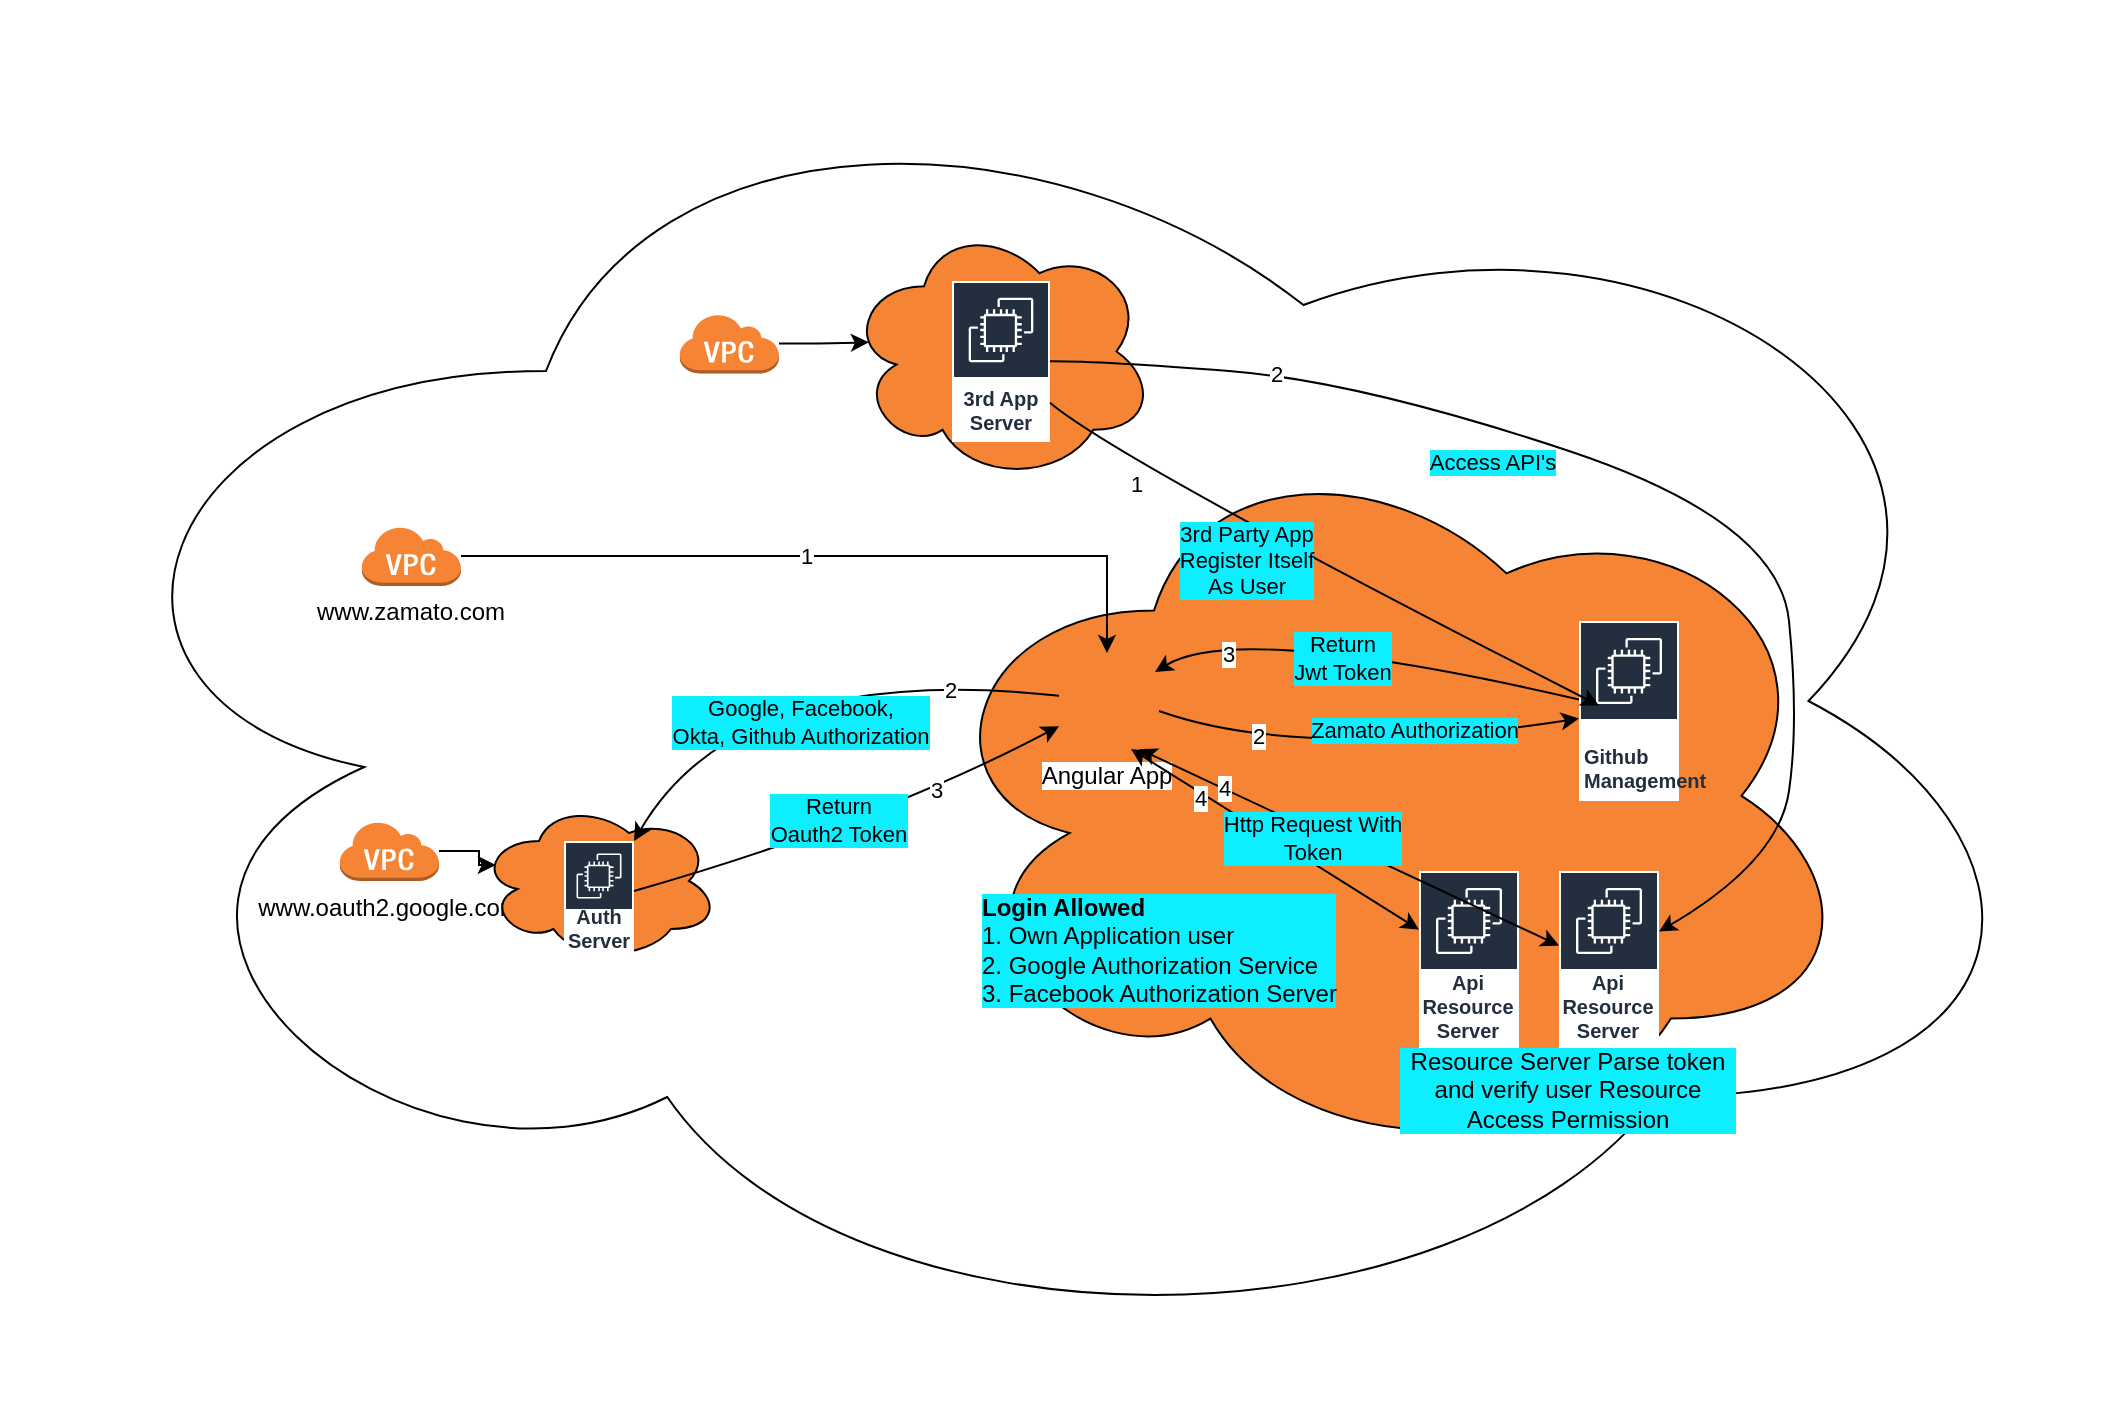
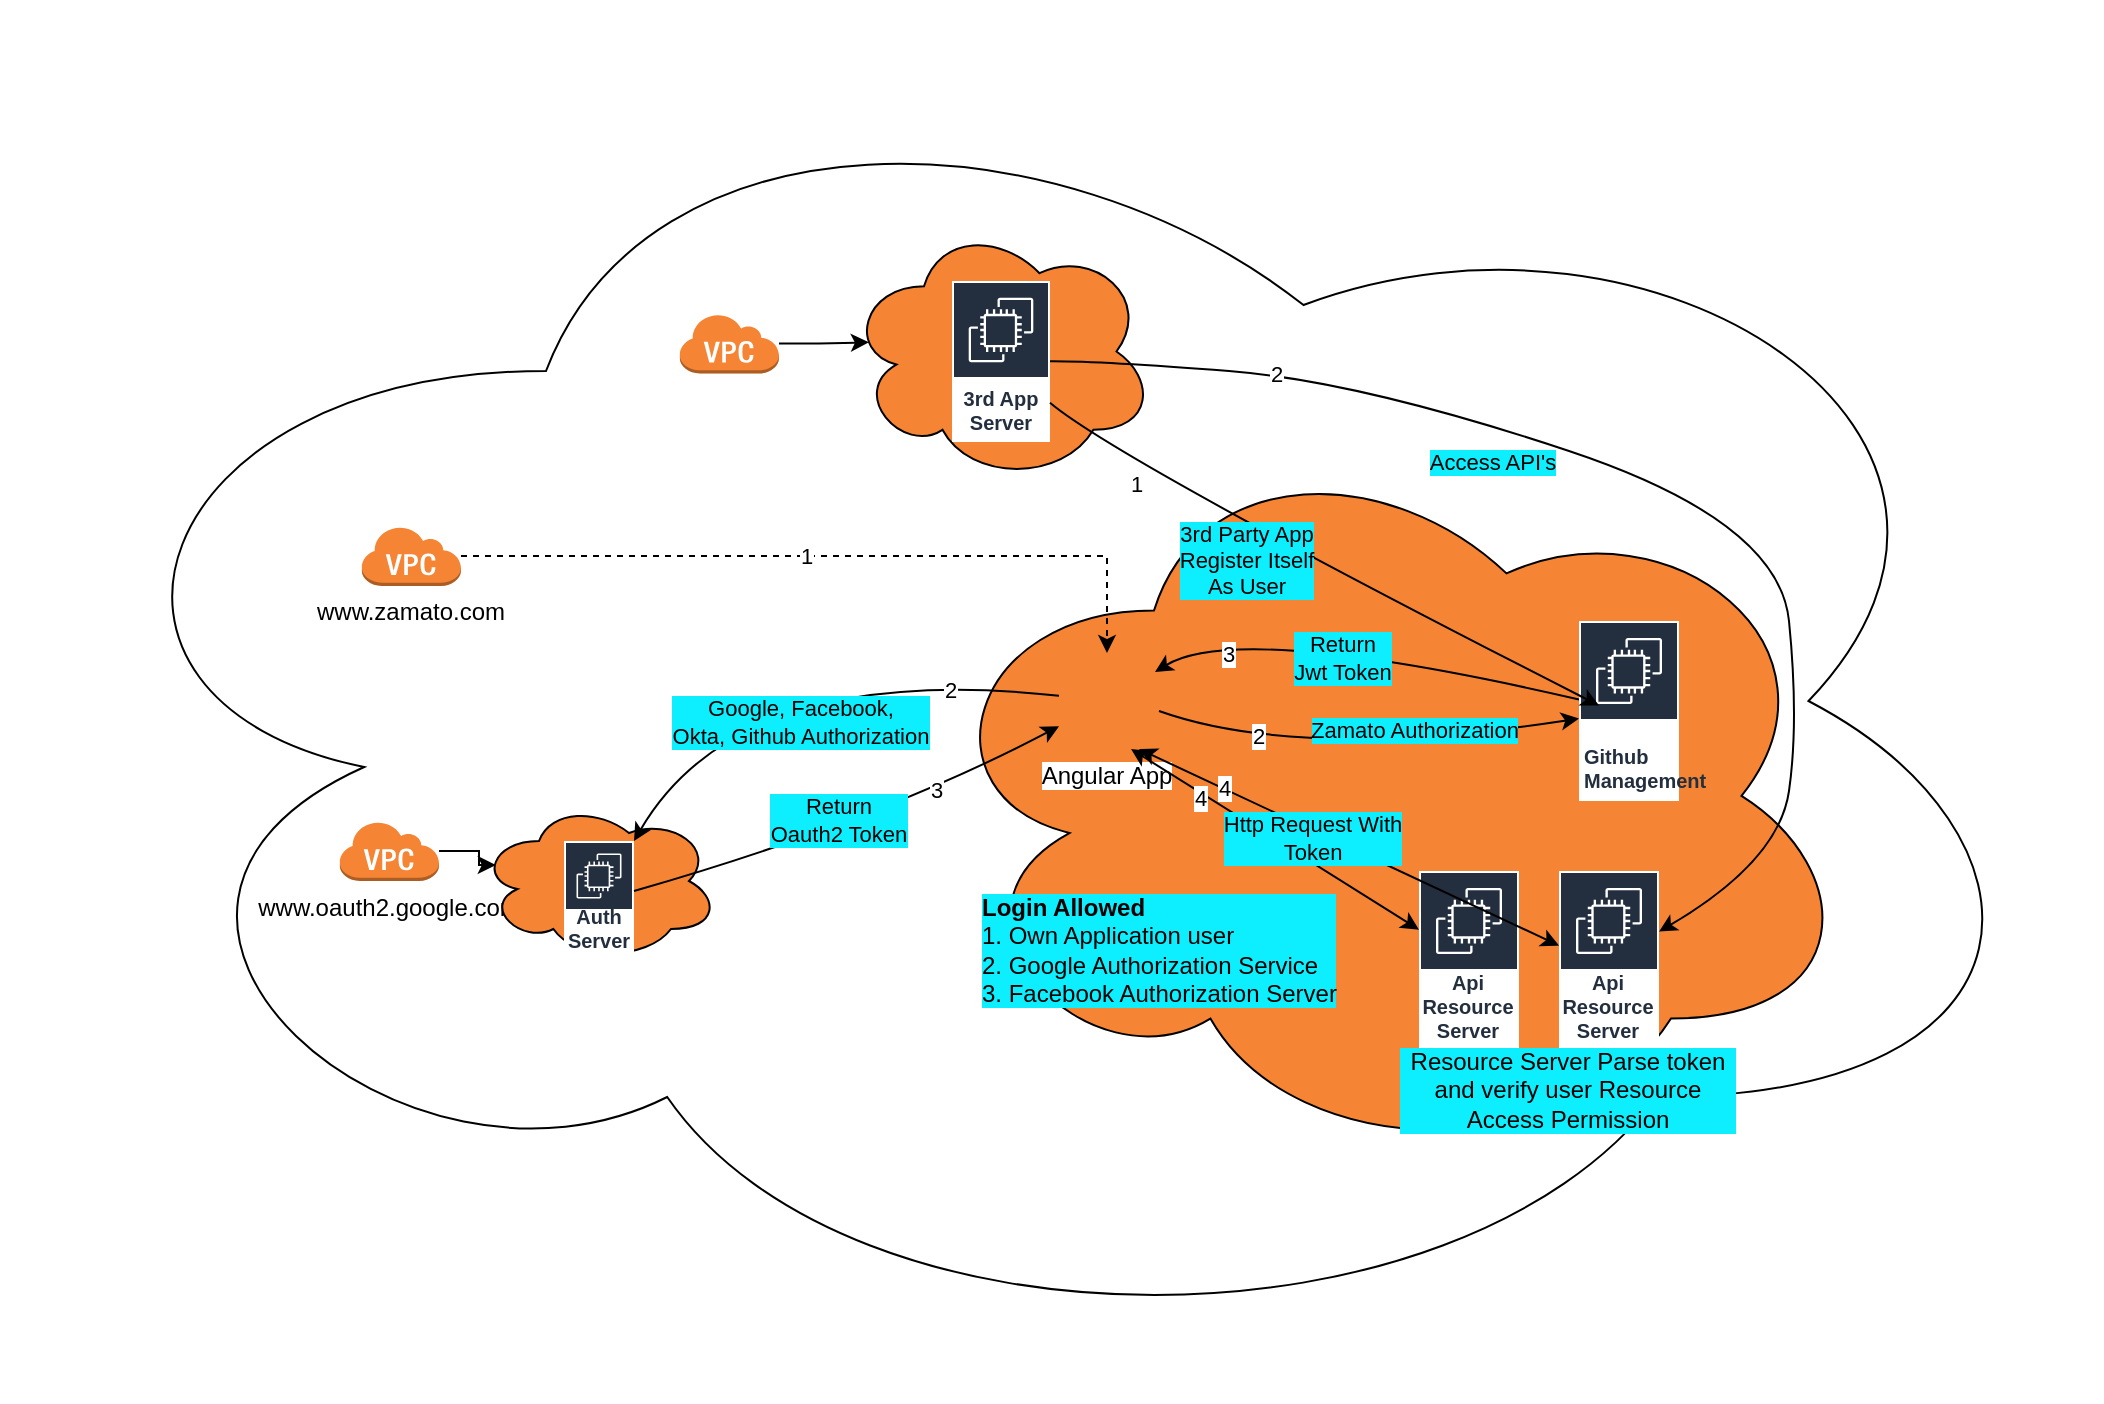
- <mxCell id="15" style="edgeStyle=orthogonalEdgeStyle;rounded=0;orthogonalLoop=1;jettySize=auto;html=1;" edge="1" parent="1" source="17" target="12"><mxGeometry relative="1" as="geometry"><Array as="points"><mxPoint x="553" y="278" /></Array></mxGeometry></mxCell>
+ <mxCell id="15" style="edgeStyle=orthogonalEdgeStyle;rounded=0;orthogonalLoop=1;jettySize=auto;html=1;dashed=1;" edge="1" parent="1" source="17" target="12"><mxGeometry relative="1" as="geometry"><Array as="points"><mxPoint x="553" y="278" /></Array></mxGeometry></mxCell>
